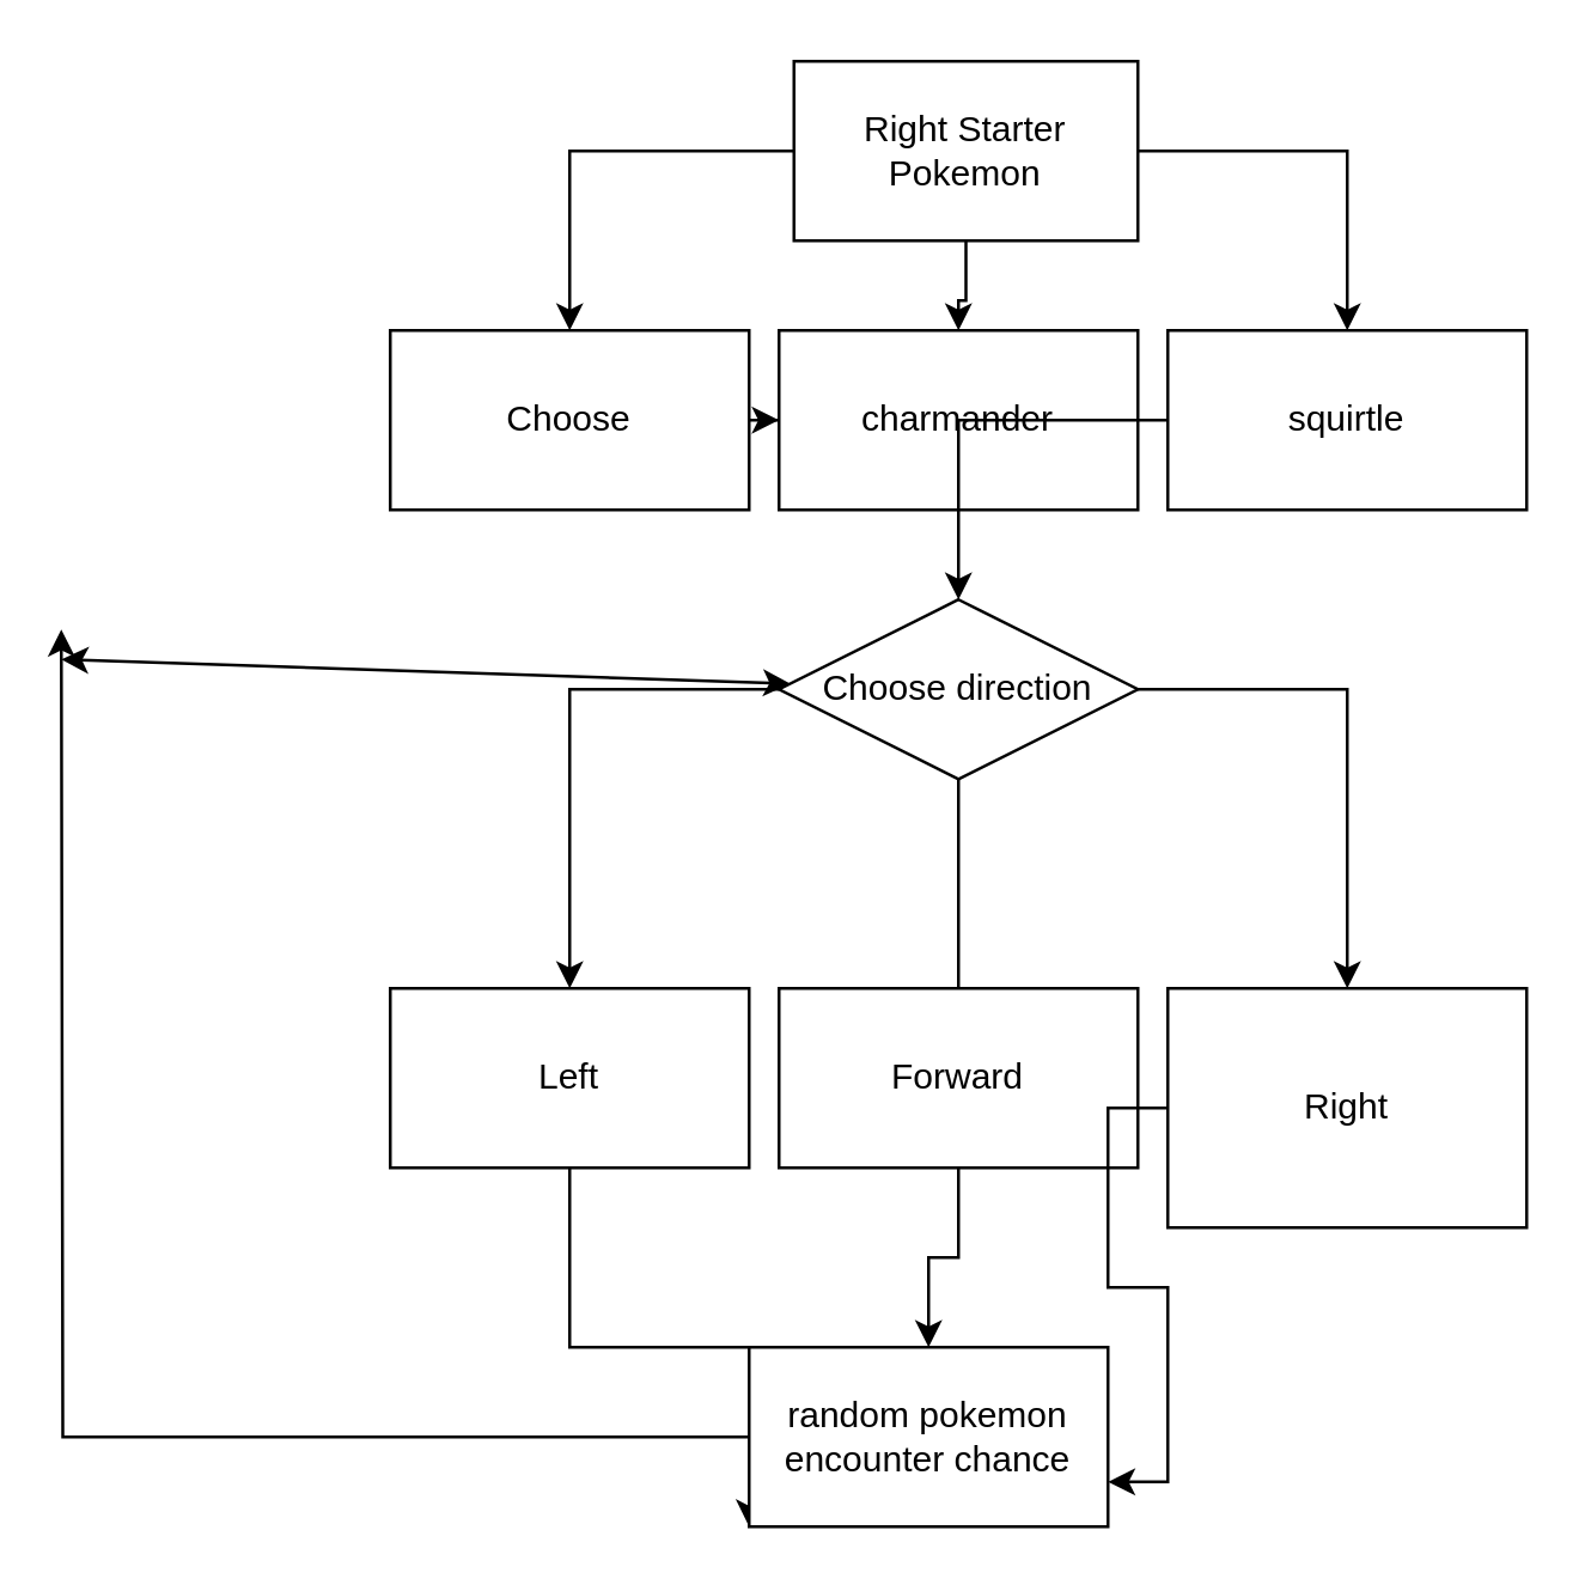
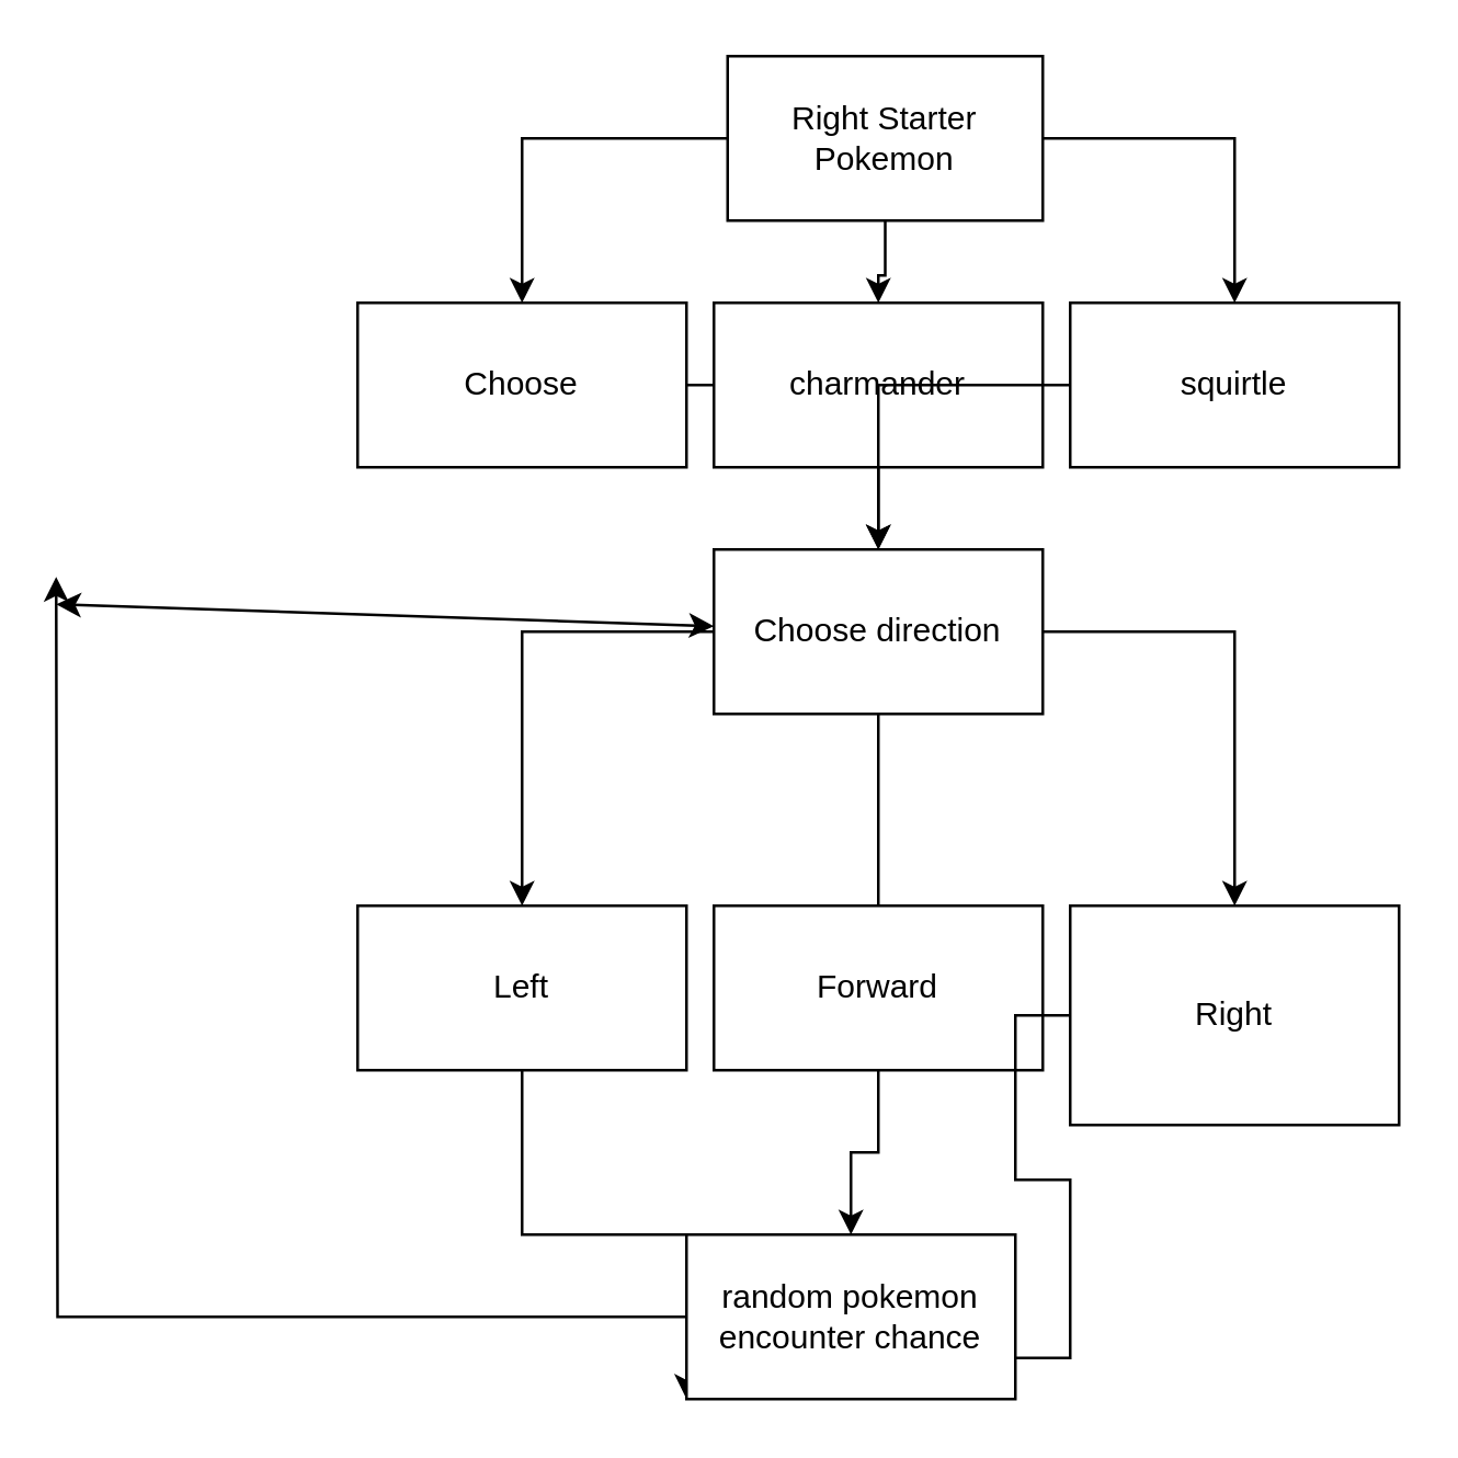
- <mxCell id="6" style="edgeStyle=orthogonalEdgeStyle;rounded=0;orthogonalLoop=1;jettySize=auto;html=1;" edge="1" parent="1" source="7" target="8"><mxGeometry relative="1" as="geometry" /></mxCell>
+ <mxCell id="6" style="edgeStyle=orthogonalEdgeStyle;rounded=0;orthogonalLoop=1;jettySize=auto;html=1;" edge="1" parent="1" source="7" target="14"><mxGeometry relative="1" as="geometry" /></mxCell>
- <mxCell id="14" value="Choose direction" style="rhombus;whiteSpace=wrap;html=1;" vertex="1" parent="1"><mxGeometry x="260" y="200" width="120" height="60" as="geometry" /></mxCell>
+ <mxCell id="14" value="Choose direction" style="rounded=0;whiteSpace=wrap;html=1;" vertex="1" parent="1"><mxGeometry x="260" y="200" width="120" height="60" as="geometry" /></mxCell>
- <mxCell id="19" style="edgeStyle=orthogonalEdgeStyle;rounded=0;orthogonalLoop=1;jettySize=auto;html=1;entryX=1;entryY=0.75;entryDx=0;entryDy=0;" edge="1" parent="1" source="20" target="22"><mxGeometry relative="1" as="geometry" /></mxCell>
+ <mxCell id="19" style="edgeStyle=orthogonalEdgeStyle;rounded=0;orthogonalLoop=1;jettySize=auto;html=1;entryX=1;entryY=0.75;entryDx=0;entryDy=0;endArrow=none;" edge="1" parent="1" source="20" target="22"><mxGeometry relative="1" as="geometry" /></mxCell>
